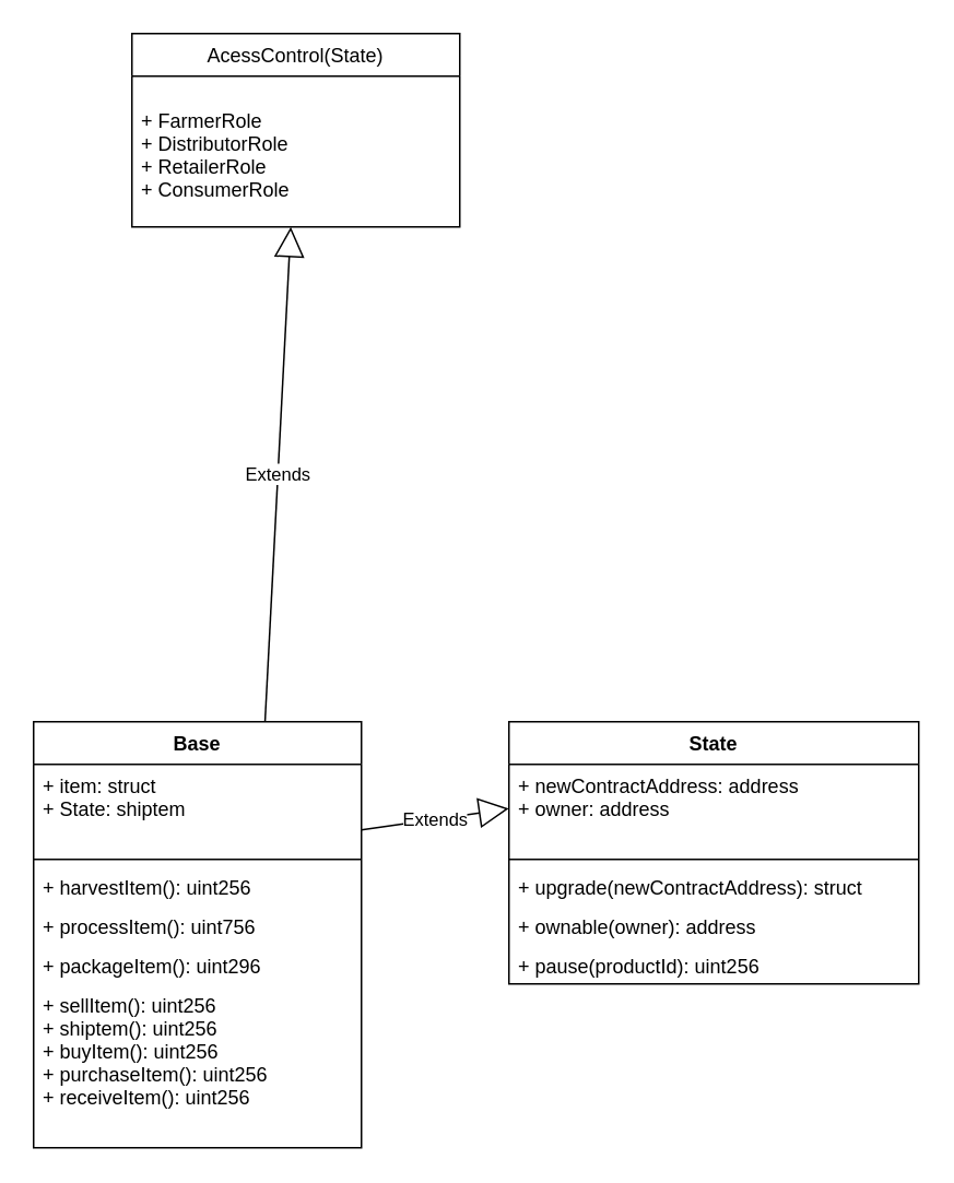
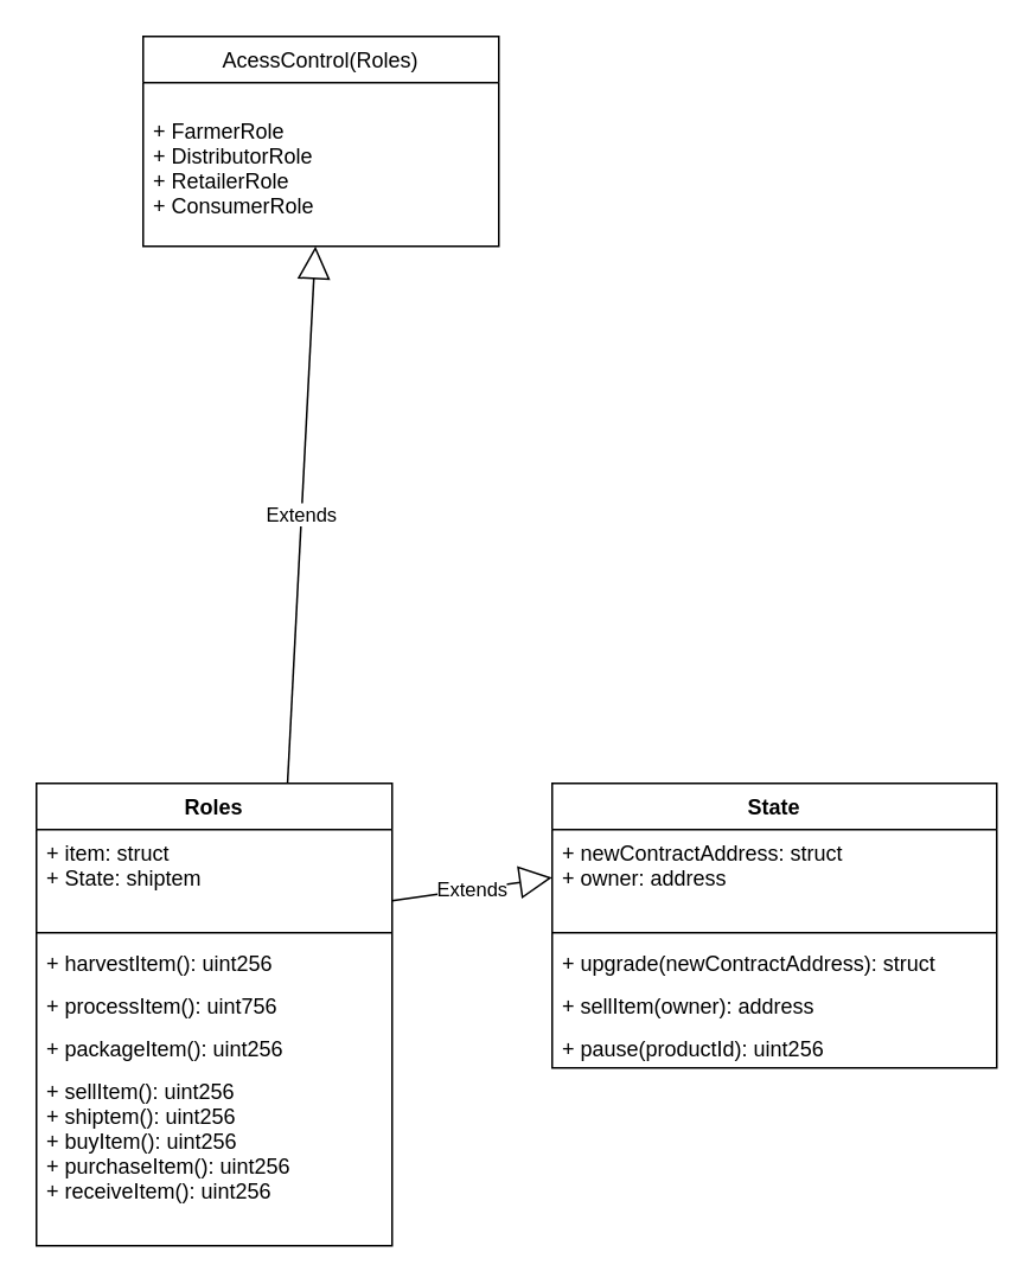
- <mxCell id="2" value="AcessControl(State)" style="swimlane;fontStyle=0;childLayout=stackLayout;horizontal=1;startSize=26;fillColor=none;horizontalStack=0;resizeParent=1;resizeParentMax=0;resizeLast=0;collapsible=1;marginBottom=0;" parent="1" vertex="1"><mxGeometry x="80" y="20" width="200" height="118" as="geometry" /></mxCell>
+ <mxCell id="2" value="AcessControl(Roles)" style="swimlane;fontStyle=0;childLayout=stackLayout;horizontal=1;startSize=26;fillColor=none;horizontalStack=0;resizeParent=1;resizeParentMax=0;resizeLast=0;collapsible=1;marginBottom=0;" parent="1" vertex="1"><mxGeometry x="80" y="20" width="200" height="118" as="geometry" /></mxCell>
- <mxCell id="4" value="Base" style="swimlane;fontStyle=1;align=center;verticalAlign=top;childLayout=stackLayout;horizontal=1;startSize=26;horizontalStack=0;resizeParent=1;resizeParentMax=0;resizeLast=0;collapsible=1;marginBottom=0;" parent="1" vertex="1"><mxGeometry x="20" y="440" width="200" height="260" as="geometry" /></mxCell>
+ <mxCell id="4" value="Roles" style="swimlane;fontStyle=1;align=center;verticalAlign=top;childLayout=stackLayout;horizontal=1;startSize=26;horizontalStack=0;resizeParent=1;resizeParentMax=0;resizeLast=0;collapsible=1;marginBottom=0;" parent="1" vertex="1"><mxGeometry x="20" y="440" width="200" height="260" as="geometry" /></mxCell>
- <mxCell id="12" value="+ newContractAddress: address&#10;+ owner: address" style="text;strokeColor=none;fillColor=none;align=left;verticalAlign=top;spacingLeft=4;spacingRight=4;overflow=hidden;rotatable=0;points=[[0,0.5],[1,0.5]];portConstraint=eastwest;" parent="11" vertex="1"><mxGeometry y="26" width="250" height="54" as="geometry" /></mxCell>
+ <mxCell id="12" value="+ newContractAddress: struct&#10;+ owner: address" style="text;strokeColor=none;fillColor=none;align=left;verticalAlign=top;spacingLeft=4;spacingRight=4;overflow=hidden;rotatable=0;points=[[0,0.5],[1,0.5]];portConstraint=eastwest;" parent="11" vertex="1"><mxGeometry y="26" width="250" height="54" as="geometry" /></mxCell>
- <mxCell id="15" value="+ ownable(owner): address" style="text;strokeColor=none;fillColor=none;align=left;verticalAlign=top;spacingLeft=4;spacingRight=4;overflow=hidden;rotatable=0;points=[[0,0.5],[1,0.5]];portConstraint=eastwest;" parent="11" vertex="1"><mxGeometry y="112" width="250" height="24" as="geometry" /></mxCell>
+ <mxCell id="15" value="+ sellItem(owner): address" style="text;strokeColor=none;fillColor=none;align=left;verticalAlign=top;spacingLeft=4;spacingRight=4;overflow=hidden;rotatable=0;points=[[0,0.5],[1,0.5]];portConstraint=eastwest;" parent="11" vertex="1"><mxGeometry y="112" width="250" height="24" as="geometry" /></mxCell>
- <mxCell id="9" value="+ packageItem(): uint296" style="text;strokeColor=none;fillColor=none;align=left;verticalAlign=top;spacingLeft=4;spacingRight=4;overflow=hidden;rotatable=0;points=[[0,0.5],[1,0.5]];portConstraint=eastwest;" parent="4" vertex="1"><mxGeometry y="136" width="200" height="24" as="geometry" /></mxCell>
+ <mxCell id="9" value="+ packageItem(): uint256" style="text;strokeColor=none;fillColor=none;align=left;verticalAlign=top;spacingLeft=4;spacingRight=4;overflow=hidden;rotatable=0;points=[[0,0.5],[1,0.5]];portConstraint=eastwest;" parent="4" vertex="1"><mxGeometry y="136" width="200" height="24" as="geometry" /></mxCell>
